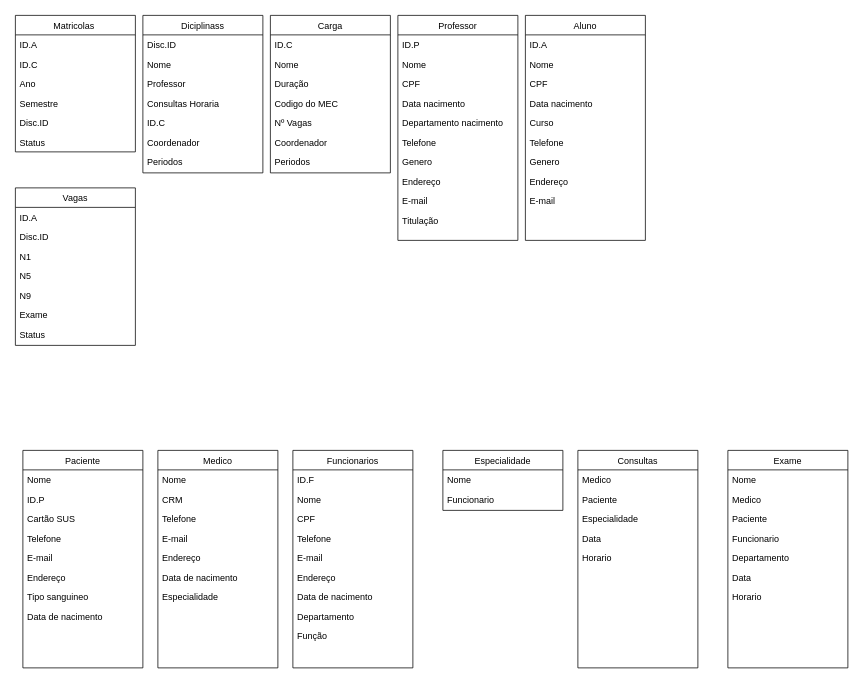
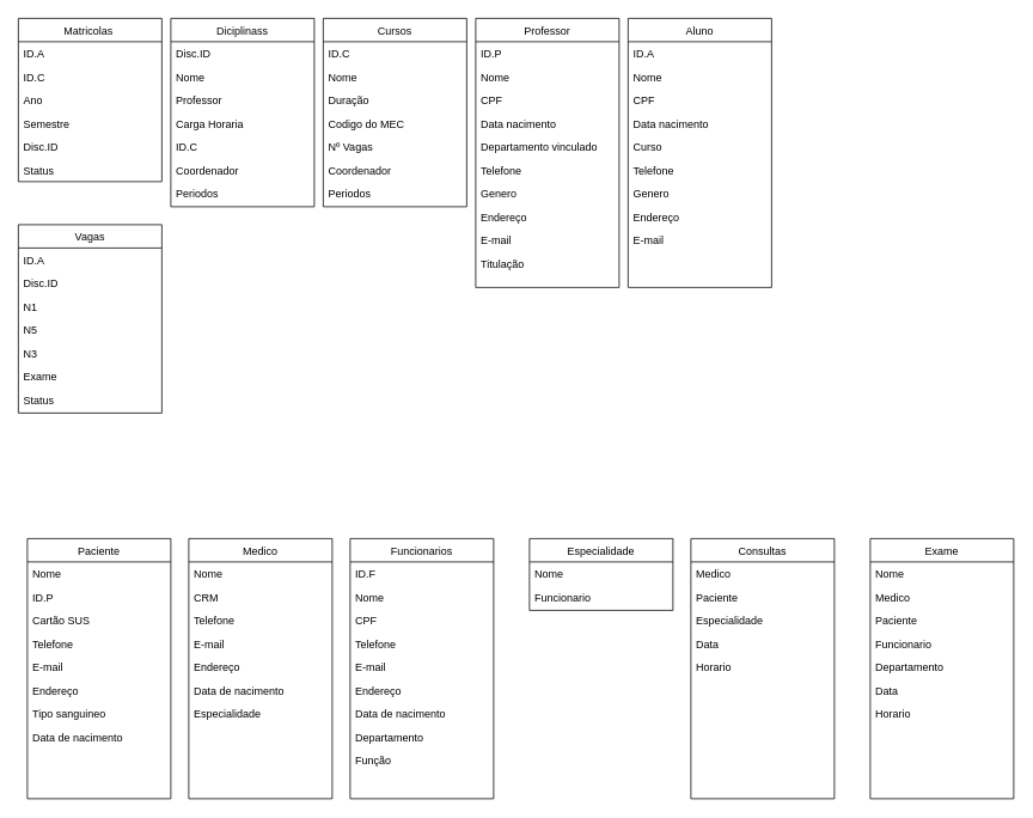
- <mxCell id="23" value="Carga" style="swimlane;fontStyle=0;align=center;verticalAlign=top;childLayout=stackLayout;horizontal=1;startSize=26;horizontalStack=0;resizeParent=1;resizeLast=0;collapsible=1;marginBottom=0;rounded=0;shadow=0;strokeWidth=1;" vertex="1" parent="1"><mxGeometry x="360" y="20" width="160" height="210" as="geometry"><mxRectangle x="550" y="140" width="160" height="26" as="alternateBounds" /></mxGeometry></mxCell>
+ <mxCell id="23" value="Cursos" style="swimlane;fontStyle=0;align=center;verticalAlign=top;childLayout=stackLayout;horizontal=1;startSize=26;horizontalStack=0;resizeParent=1;resizeLast=0;collapsible=1;marginBottom=0;rounded=0;shadow=0;strokeWidth=1;" vertex="1" parent="1"><mxGeometry x="360" y="20" width="160" height="210" as="geometry"><mxRectangle x="550" y="140" width="160" height="26" as="alternateBounds" /></mxGeometry></mxCell>
- <mxCell id="35" value="Consultas Horaria " style="text;align=left;verticalAlign=top;spacingLeft=4;spacingRight=4;overflow=hidden;rotatable=0;points=[[0,0.5],[1,0.5]];portConstraint=eastwest;rounded=0;shadow=0;html=0;" vertex="1" parent="31"><mxGeometry y="104" width="160" height="26" as="geometry" /></mxCell>
+ <mxCell id="35" value="Carga Horaria " style="text;align=left;verticalAlign=top;spacingLeft=4;spacingRight=4;overflow=hidden;rotatable=0;points=[[0,0.5],[1,0.5]];portConstraint=eastwest;rounded=0;shadow=0;html=0;" vertex="1" parent="31"><mxGeometry y="104" width="160" height="26" as="geometry" /></mxCell>
- <mxCell id="7" value="Departamento nacimento" style="text;align=left;verticalAlign=top;spacingLeft=4;spacingRight=4;overflow=hidden;rotatable=0;points=[[0,0.5],[1,0.5]];portConstraint=eastwest;rounded=0;shadow=0;html=0;" parent="2" vertex="1"><mxGeometry y="130" width="160" height="26" as="geometry" /></mxCell>
+ <mxCell id="7" value="Departamento vinculado" style="text;align=left;verticalAlign=top;spacingLeft=4;spacingRight=4;overflow=hidden;rotatable=0;points=[[0,0.5],[1,0.5]];portConstraint=eastwest;rounded=0;shadow=0;html=0;" parent="2" vertex="1"><mxGeometry y="130" width="160" height="26" as="geometry" /></mxCell>
- <mxCell id="51" value="N9" style="text;align=left;verticalAlign=top;spacingLeft=4;spacingRight=4;overflow=hidden;rotatable=0;points=[[0,0.5],[1,0.5]];portConstraint=eastwest;rounded=0;shadow=0;html=0;" vertex="1" parent="46"><mxGeometry y="130" width="160" height="26" as="geometry" /></mxCell>
+ <mxCell id="51" value="N3" style="text;align=left;verticalAlign=top;spacingLeft=4;spacingRight=4;overflow=hidden;rotatable=0;points=[[0,0.5],[1,0.5]];portConstraint=eastwest;rounded=0;shadow=0;html=0;" vertex="1" parent="46"><mxGeometry y="130" width="160" height="26" as="geometry" /></mxCell>
